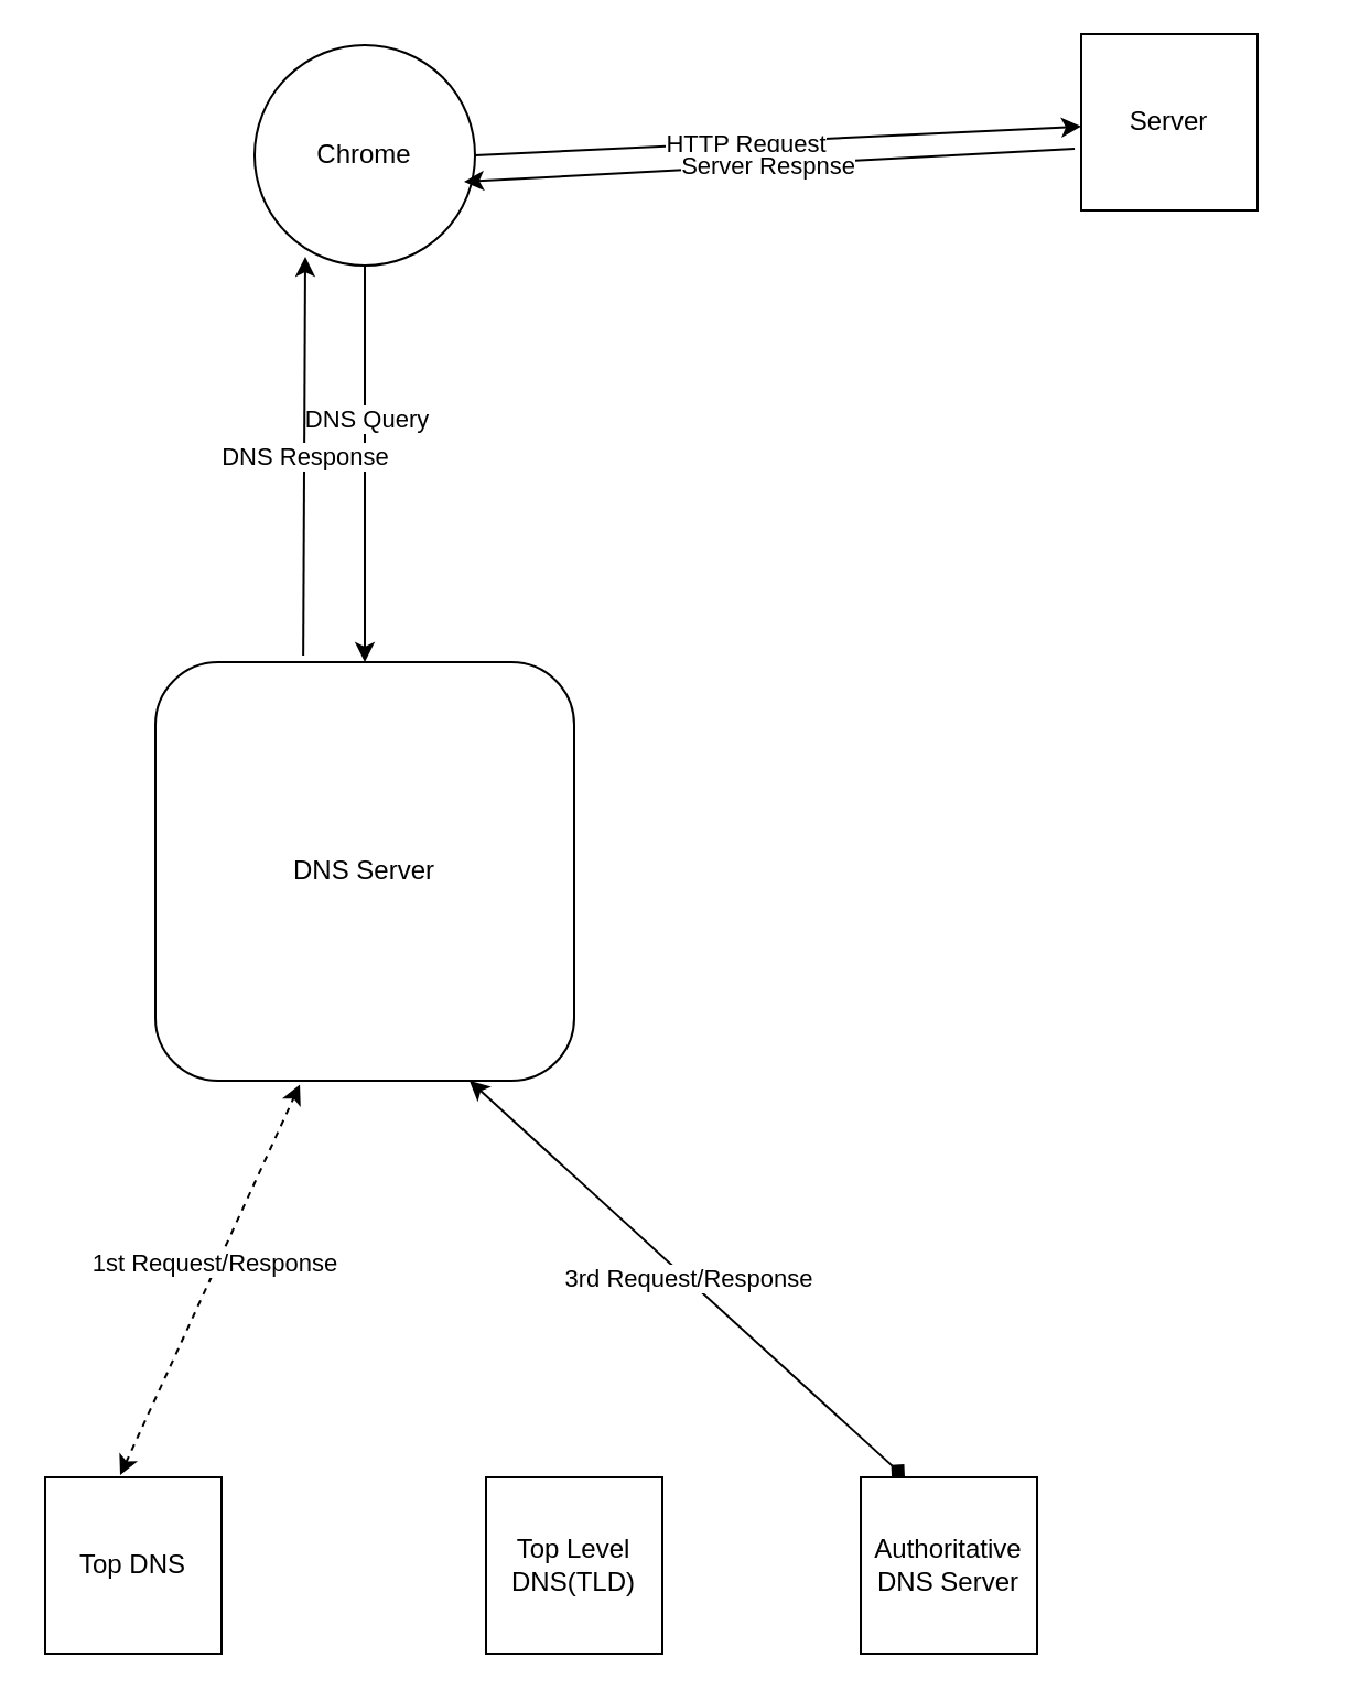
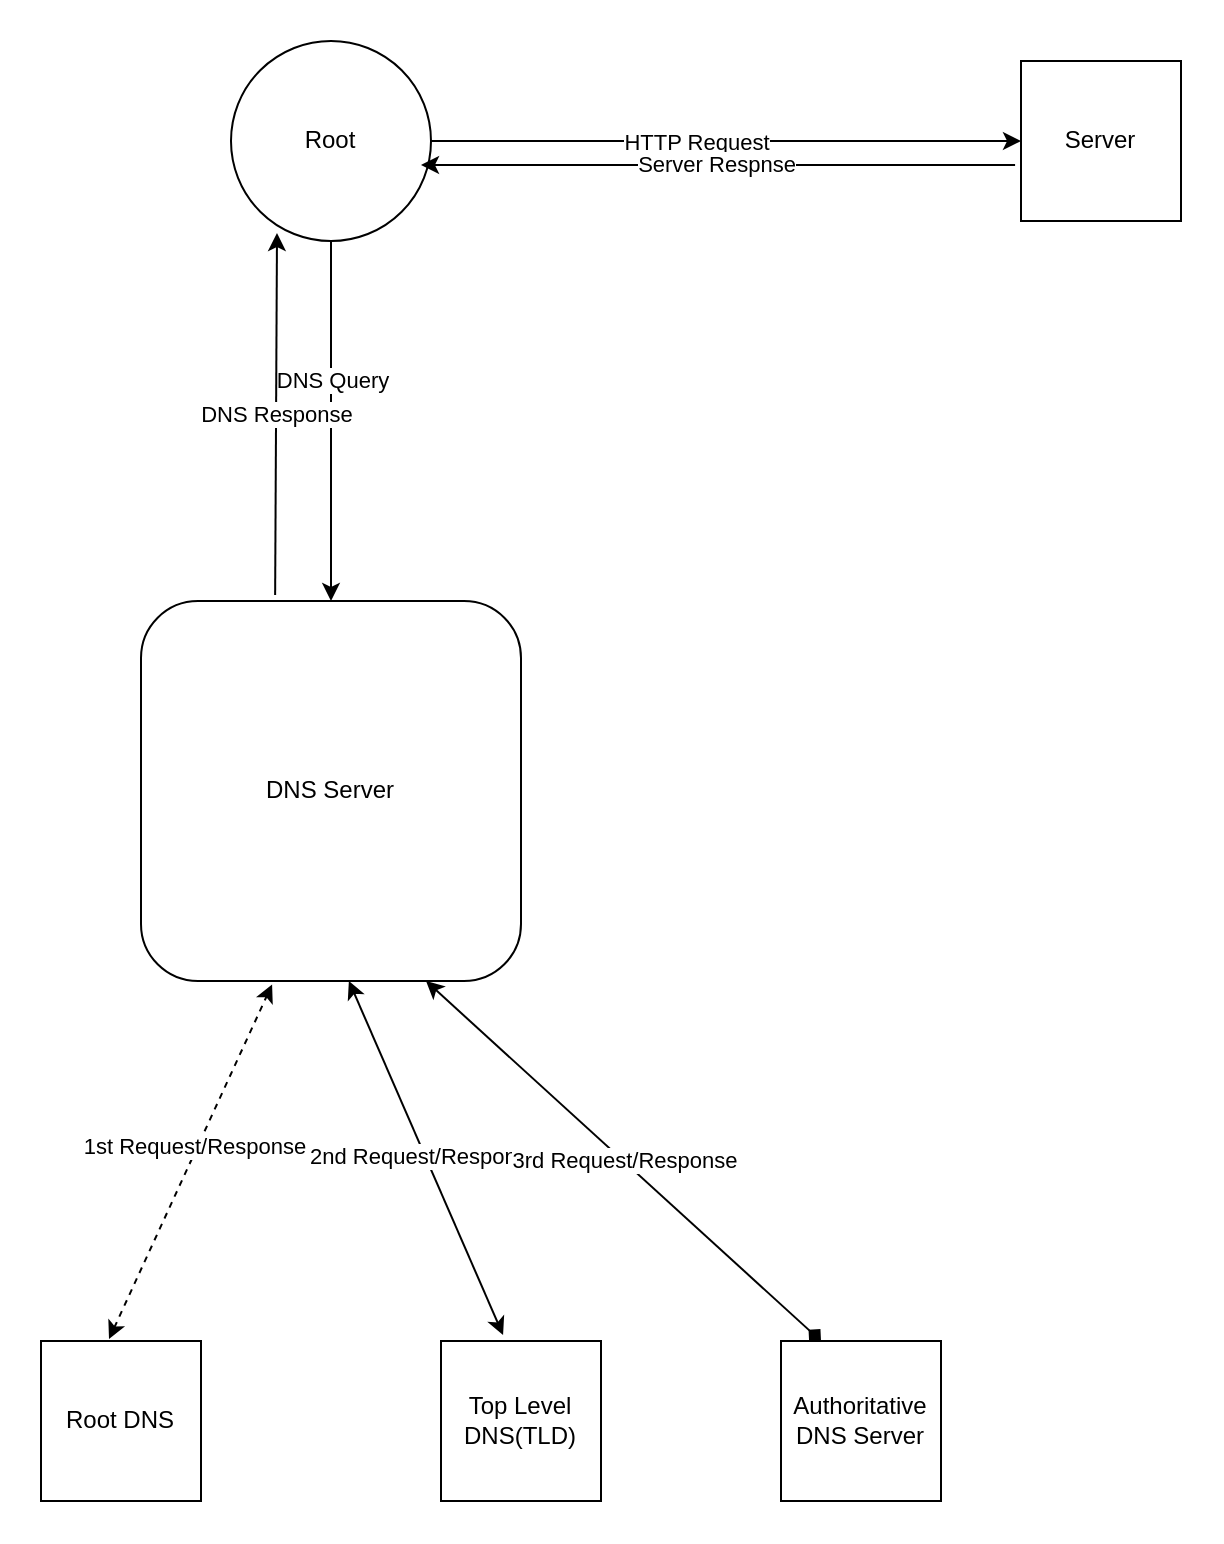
- <mxCell id="16" value="Server" style="whiteSpace=wrap;html=1;aspect=fixed;" vertex="1" parent="1"><mxGeometry x="490" y="15" width="80" height="80" as="geometry" /></mxCell>
+ <mxCell id="16" value="Server" style="whiteSpace=wrap;html=1;aspect=fixed;" vertex="1" parent="1"><mxGeometry x="510" y="30" width="80" height="80" as="geometry" /></mxCell>
- <mxCell id="2" value="Chrome" style="ellipse;whiteSpace=wrap;html=1;aspect=fixed;" vertex="1" parent="1"><mxGeometry x="115" y="20" width="100" height="100" as="geometry" /></mxCell>
+ <mxCell id="2" value="Root" style="ellipse;whiteSpace=wrap;html=1;aspect=fixed;" vertex="1" parent="1"><mxGeometry x="115" y="20" width="100" height="100" as="geometry" /></mxCell>
+ <mxCell id="9" value="2nd Request/Response" style="endArrow=classic;startArrow=classic;html=1;rounded=0;entryX=0.547;entryY=1;entryDx=0;entryDy=0;exitX=0.388;exitY=-0.037;exitDx=0;exitDy=0;exitPerimeter=0;entryPerimeter=0;" edge="1" parent="1" source="7" target="3"><mxGeometry width="50" height="50" relative="1" as="geometry"><mxPoint x="200" y="600" as="sourcePoint" /><mxPoint x="250" y="550" as="targetPoint" /></mxGeometry></mxCell>
- <mxCell id="6" value="Top DNS" style="whiteSpace=wrap;html=1;aspect=fixed;" vertex="1" parent="1"><mxGeometry x="20" y="670" width="80" height="80" as="geometry" /></mxCell>
+ <mxCell id="6" value="Root DNS" style="whiteSpace=wrap;html=1;aspect=fixed;" vertex="1" parent="1"><mxGeometry x="20" y="670" width="80" height="80" as="geometry" /></mxCell>
